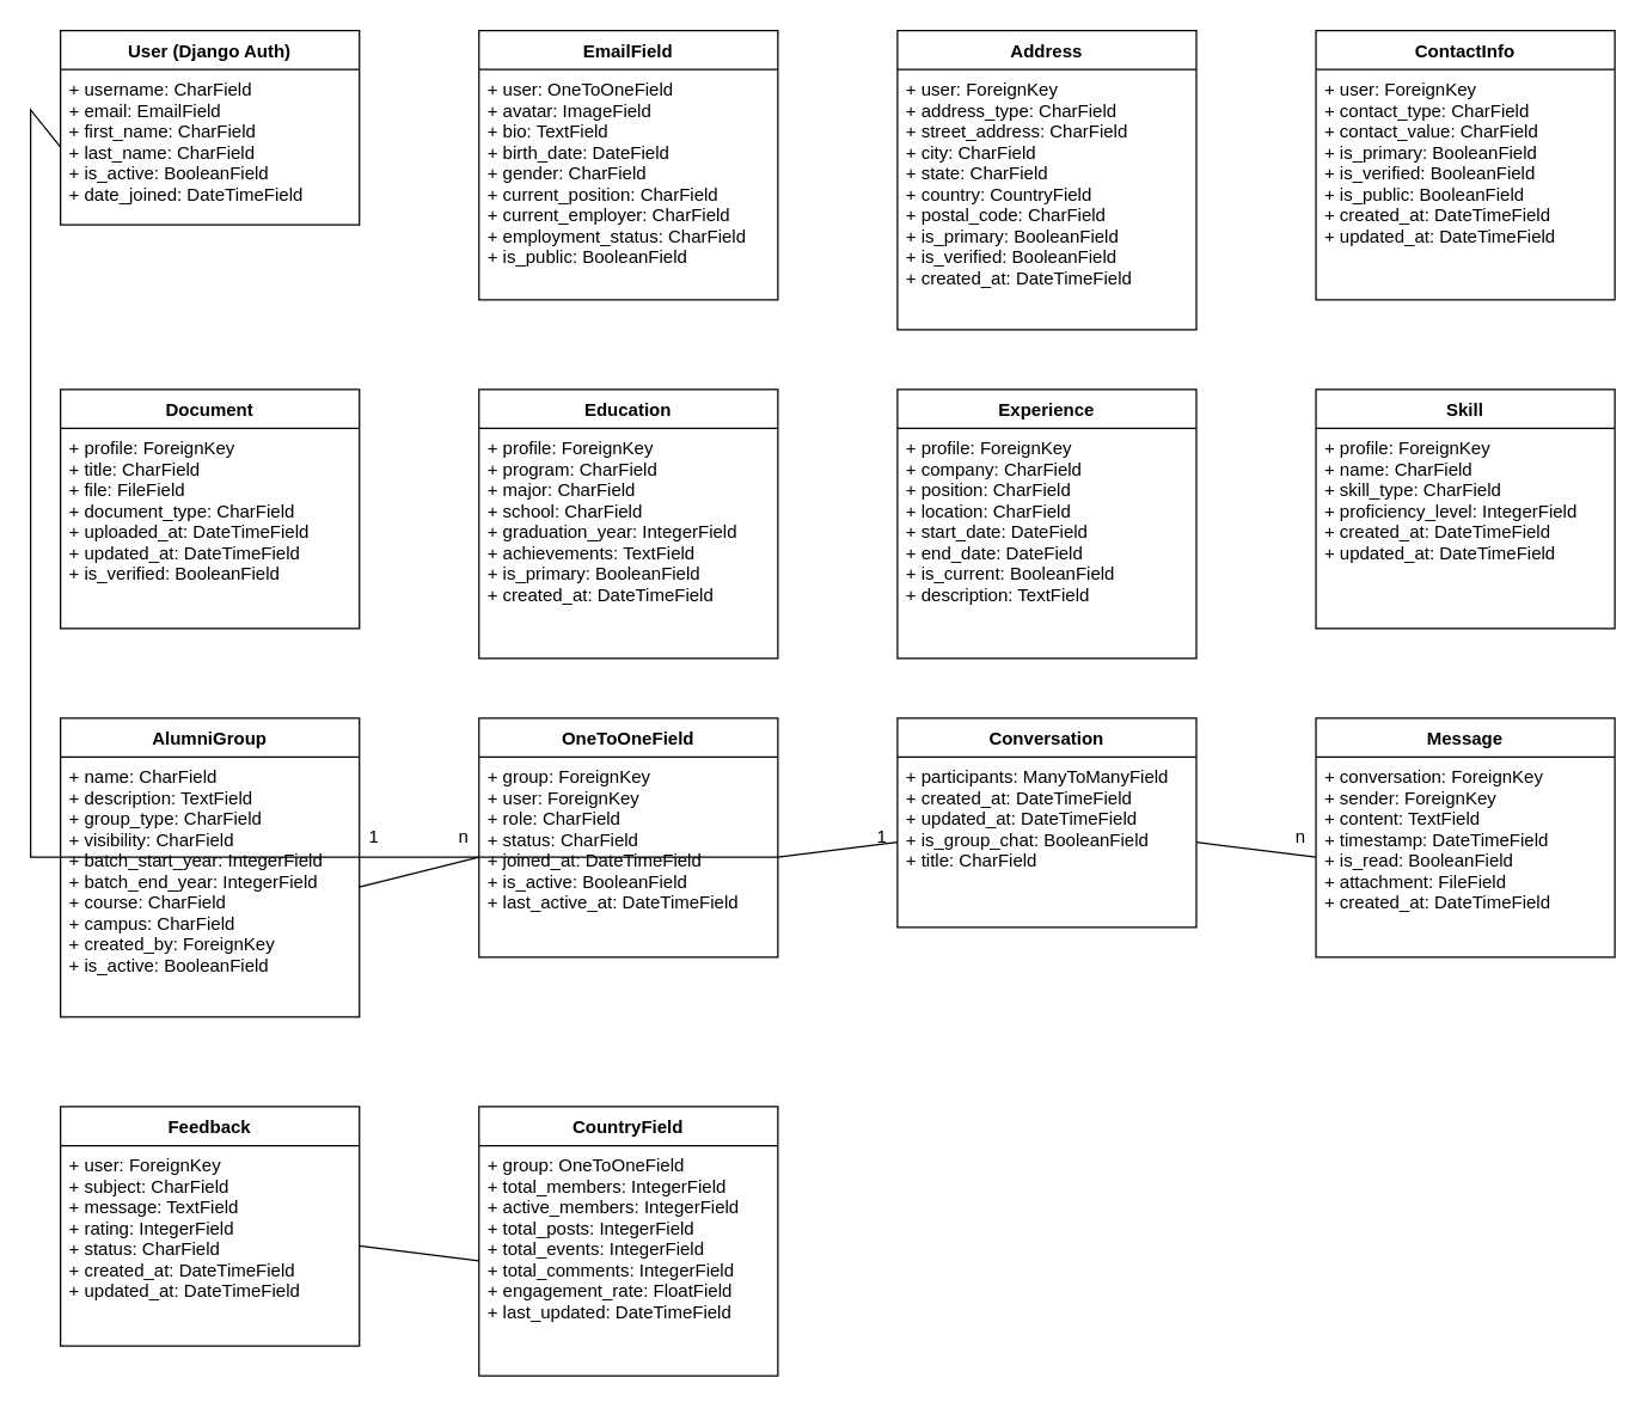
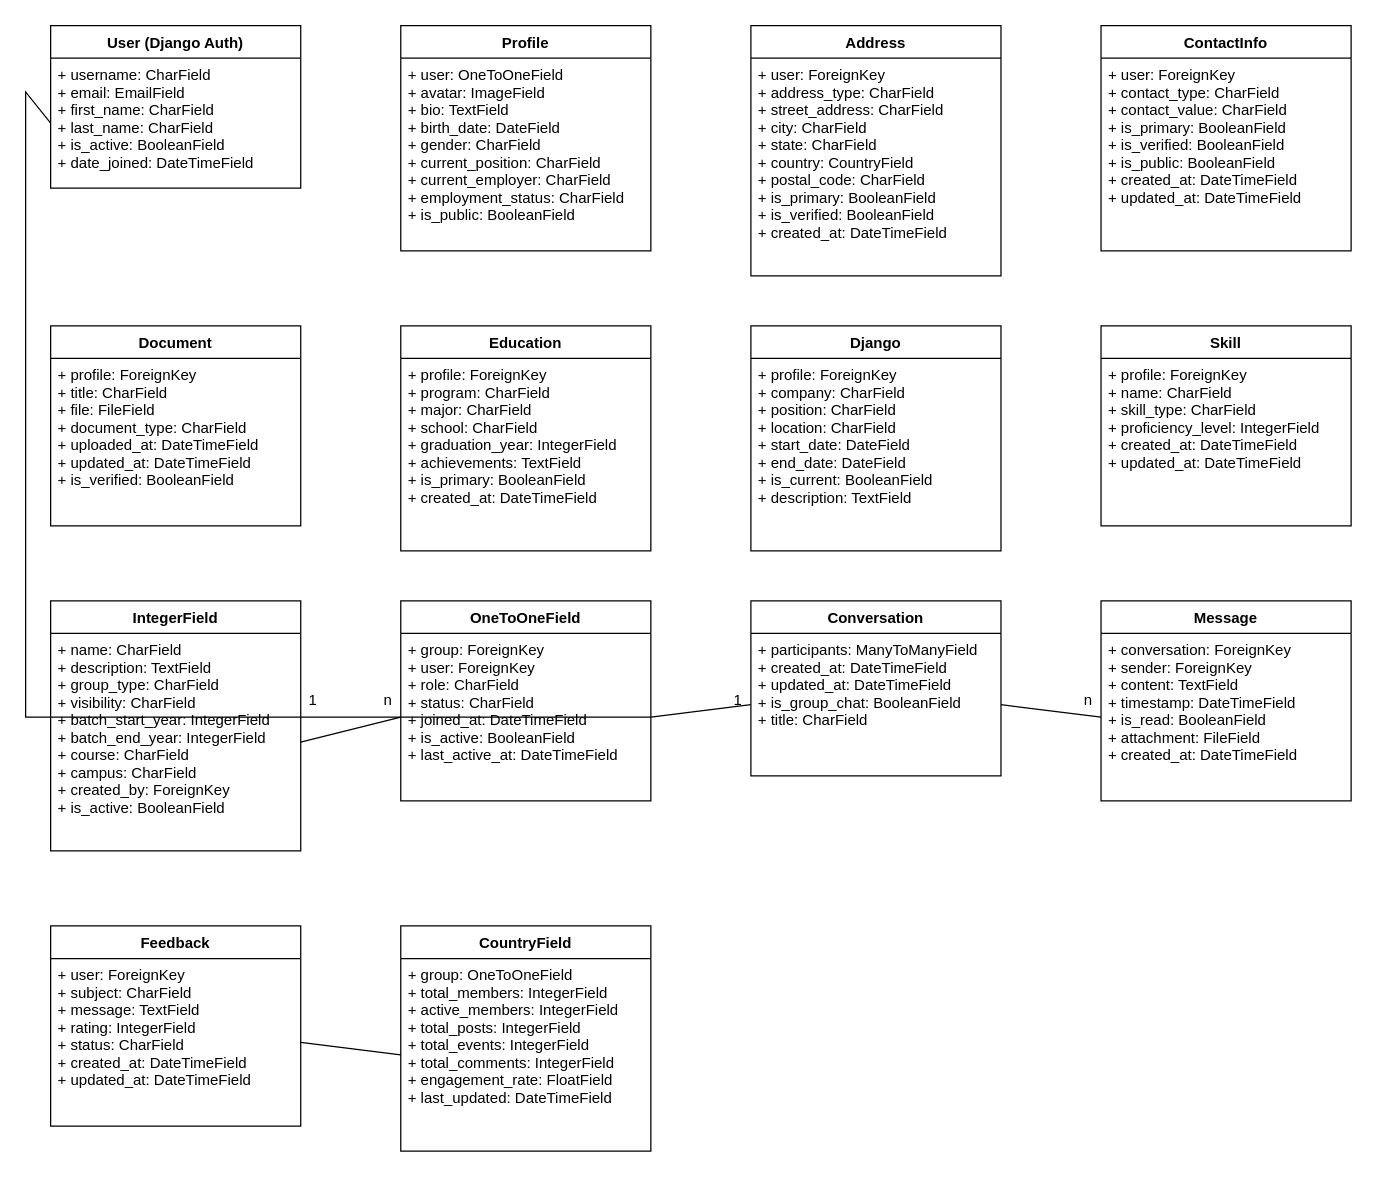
- <mxCell id="4" value="EmailField" style="swimlane;fontStyle=1;align=center;verticalAlign=top;childLayout=stackLayout;horizontal=1;startSize=26;horizontalStack=0;resizeParent=1;resizeParentMax=0;resizeLast=0;collapsible=1;marginBottom=0;" parent="1" vertex="1"><mxGeometry x="320" y="20" width="200" height="180" as="geometry" /></mxCell>
+ <mxCell id="4" value="Profile" style="swimlane;fontStyle=1;align=center;verticalAlign=top;childLayout=stackLayout;horizontal=1;startSize=26;horizontalStack=0;resizeParent=1;resizeParentMax=0;resizeLast=0;collapsible=1;marginBottom=0;" parent="1" vertex="1"><mxGeometry x="320" y="20" width="200" height="180" as="geometry" /></mxCell>
- <mxCell id="12" value="Experience" style="swimlane;fontStyle=1;align=center;verticalAlign=top;childLayout=stackLayout;horizontal=1;startSize=26;horizontalStack=0;resizeParent=1;resizeParentMax=0;resizeLast=0;collapsible=1;marginBottom=0;" parent="1" vertex="1"><mxGeometry x="600" y="260" width="200" height="180" as="geometry" /></mxCell>
+ <mxCell id="12" value="Django" style="swimlane;fontStyle=1;align=center;verticalAlign=top;childLayout=stackLayout;horizontal=1;startSize=26;horizontalStack=0;resizeParent=1;resizeParentMax=0;resizeLast=0;collapsible=1;marginBottom=0;" parent="1" vertex="1"><mxGeometry x="600" y="260" width="200" height="180" as="geometry" /></mxCell>
- <mxCell id="18" value="AlumniGroup" style="swimlane;fontStyle=1;align=center;verticalAlign=top;childLayout=stackLayout;horizontal=1;startSize=26;horizontalStack=0;resizeParent=1;resizeParentMax=0;resizeLast=0;collapsible=1;marginBottom=0;" vertex="1" parent="1"><mxGeometry x="40" y="480" width="200" height="200" as="geometry" /></mxCell>
+ <mxCell id="18" value="IntegerField" style="swimlane;fontStyle=1;align=center;verticalAlign=top;childLayout=stackLayout;horizontal=1;startSize=26;horizontalStack=0;resizeParent=1;resizeParentMax=0;resizeLast=0;collapsible=1;marginBottom=0;" vertex="1" parent="1"><mxGeometry x="40" y="480" width="200" height="200" as="geometry" /></mxCell>
